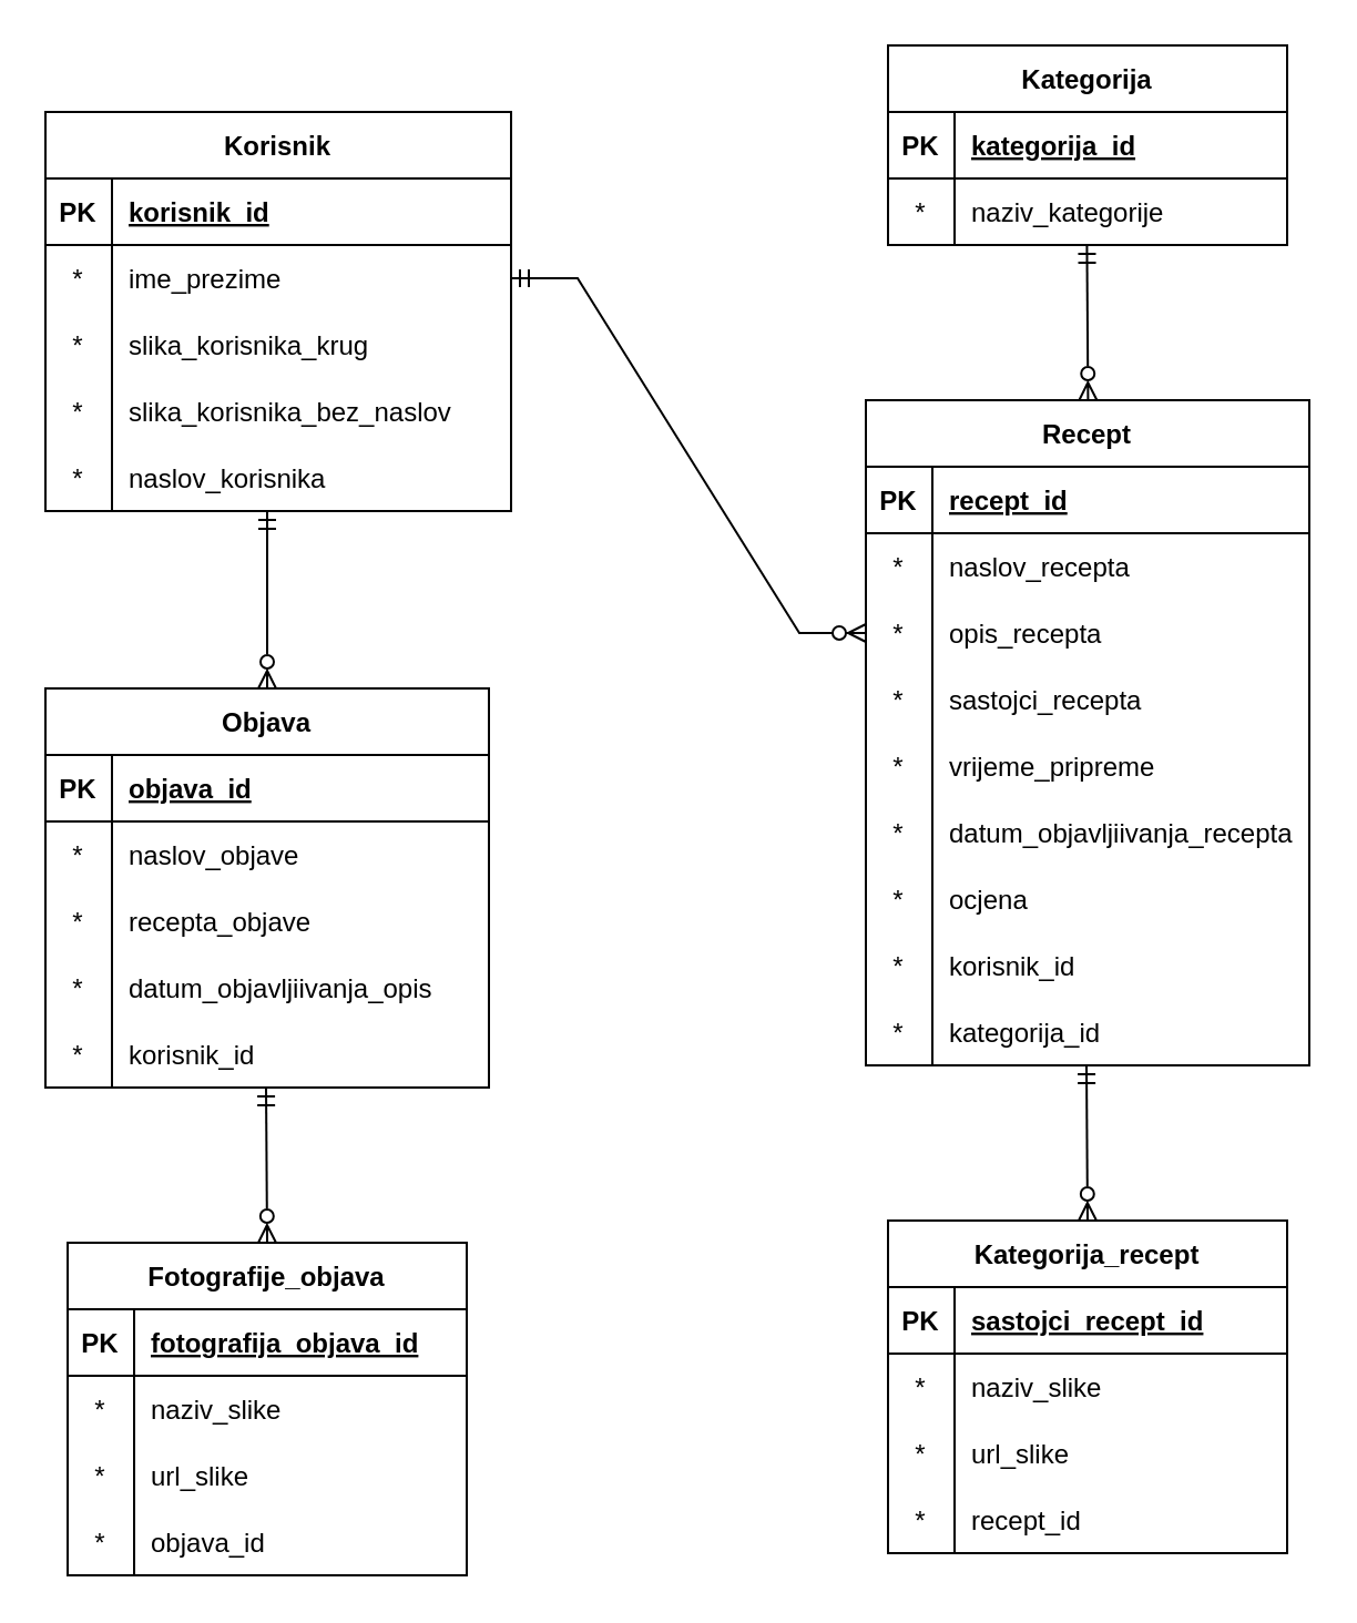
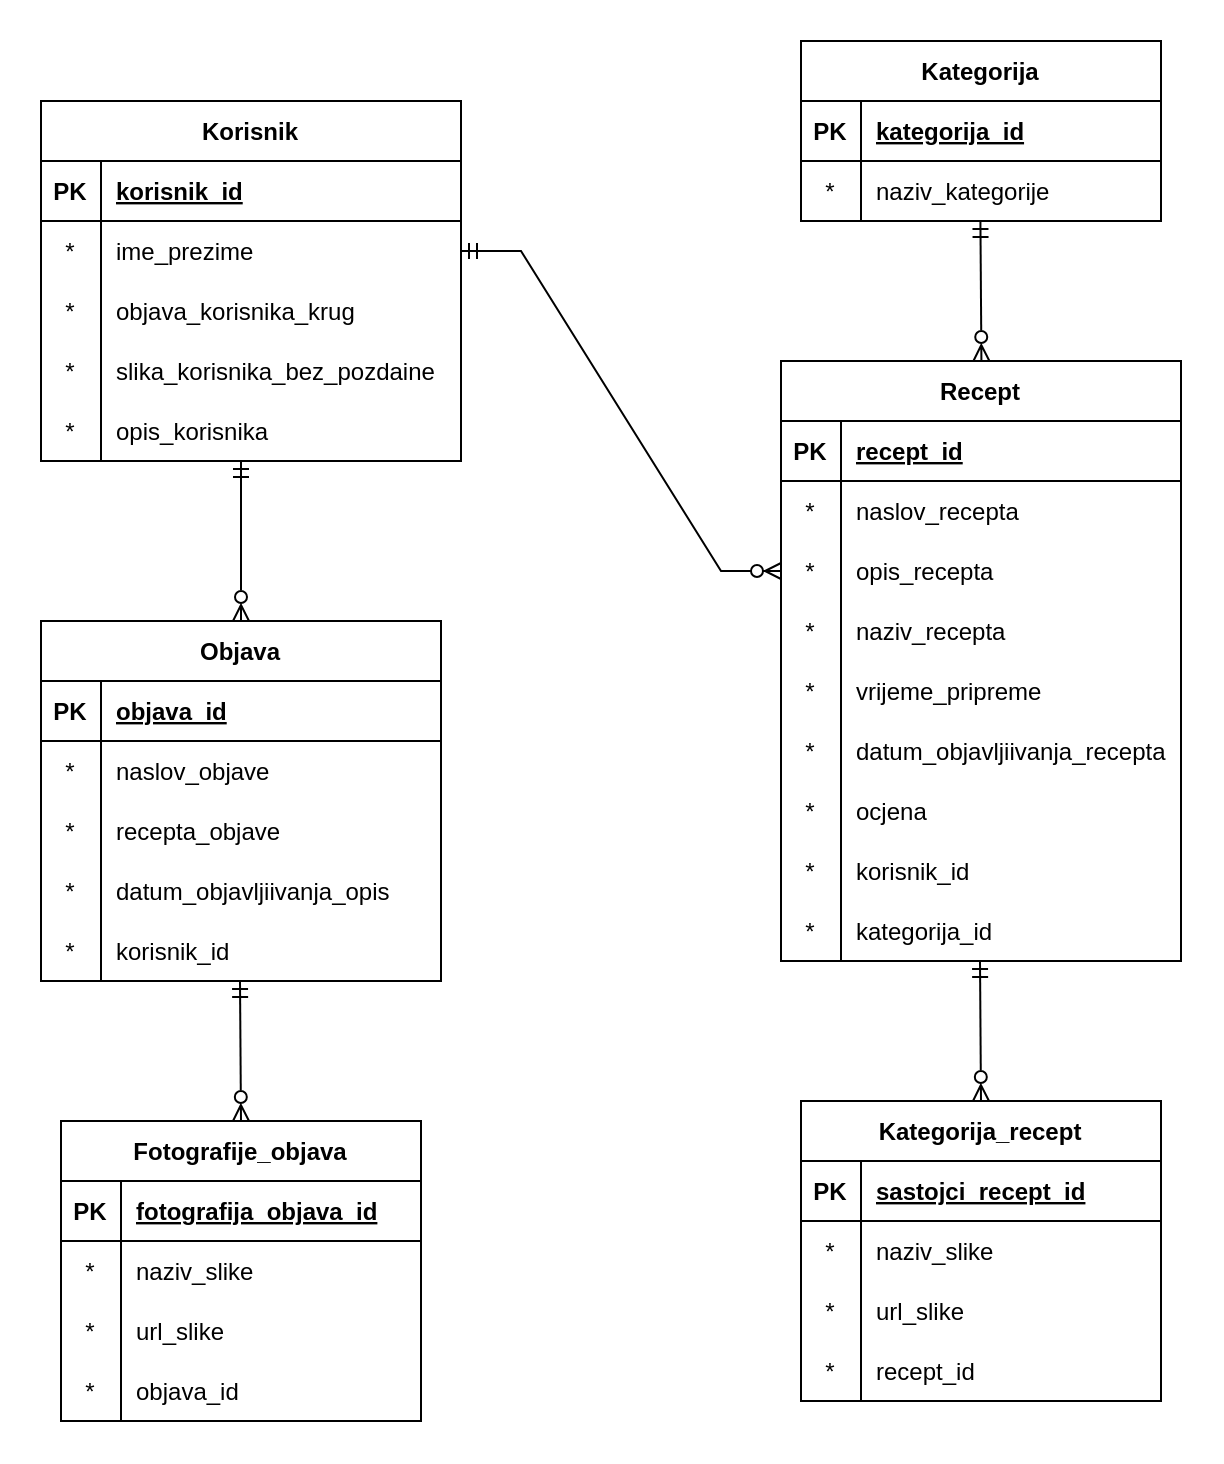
- <mxCell id="11" value="slika_korisnika_krug" style="shape=partialRectangle;connectable=0;fillColor=none;top=0;left=0;bottom=0;right=0;align=left;spacingLeft=6;overflow=hidden;" parent="9" vertex="1"><mxGeometry x="30" width="180" height="30" as="geometry"><mxRectangle width="180" height="30" as="alternateBounds" /></mxGeometry></mxCell>
+ <mxCell id="11" value="objava_korisnika_krug" style="shape=partialRectangle;connectable=0;fillColor=none;top=0;left=0;bottom=0;right=0;align=left;spacingLeft=6;overflow=hidden;" parent="9" vertex="1"><mxGeometry x="30" width="180" height="30" as="geometry"><mxRectangle width="180" height="30" as="alternateBounds" /></mxGeometry></mxCell>
- <mxCell id="14" value="slika_korisnika_bez_naslov" style="shape=partialRectangle;connectable=0;fillColor=none;top=0;left=0;bottom=0;right=0;align=left;spacingLeft=6;overflow=hidden;" parent="12" vertex="1"><mxGeometry x="30" width="180" height="30" as="geometry"><mxRectangle width="180" height="30" as="alternateBounds" /></mxGeometry></mxCell>
+ <mxCell id="14" value="slika_korisnika_bez_pozdaine" style="shape=partialRectangle;connectable=0;fillColor=none;top=0;left=0;bottom=0;right=0;align=left;spacingLeft=6;overflow=hidden;" parent="12" vertex="1"><mxGeometry x="30" width="180" height="30" as="geometry"><mxRectangle width="180" height="30" as="alternateBounds" /></mxGeometry></mxCell>
- <mxCell id="17" value="naslov_korisnika" style="shape=partialRectangle;connectable=0;fillColor=none;top=0;left=0;bottom=0;right=0;align=left;spacingLeft=6;overflow=hidden;" parent="15" vertex="1"><mxGeometry x="30" width="180" height="30" as="geometry"><mxRectangle width="180" height="30" as="alternateBounds" /></mxGeometry></mxCell>
+ <mxCell id="17" value="opis_korisnika" style="shape=partialRectangle;connectable=0;fillColor=none;top=0;left=0;bottom=0;right=0;align=left;spacingLeft=6;overflow=hidden;" parent="15" vertex="1"><mxGeometry x="30" width="180" height="30" as="geometry"><mxRectangle width="180" height="30" as="alternateBounds" /></mxGeometry></mxCell>
- <mxCell id="30" value="sastojci_recepta" style="shape=partialRectangle;connectable=0;fillColor=none;top=0;left=0;bottom=0;right=0;align=left;spacingLeft=6;overflow=hidden;" parent="28" vertex="1"><mxGeometry x="30" width="170" height="30" as="geometry"><mxRectangle width="170" height="30" as="alternateBounds" /></mxGeometry></mxCell>
+ <mxCell id="30" value="naziv_recepta" style="shape=partialRectangle;connectable=0;fillColor=none;top=0;left=0;bottom=0;right=0;align=left;spacingLeft=6;overflow=hidden;" parent="28" vertex="1"><mxGeometry x="30" width="170" height="30" as="geometry"><mxRectangle width="170" height="30" as="alternateBounds" /></mxGeometry></mxCell>
